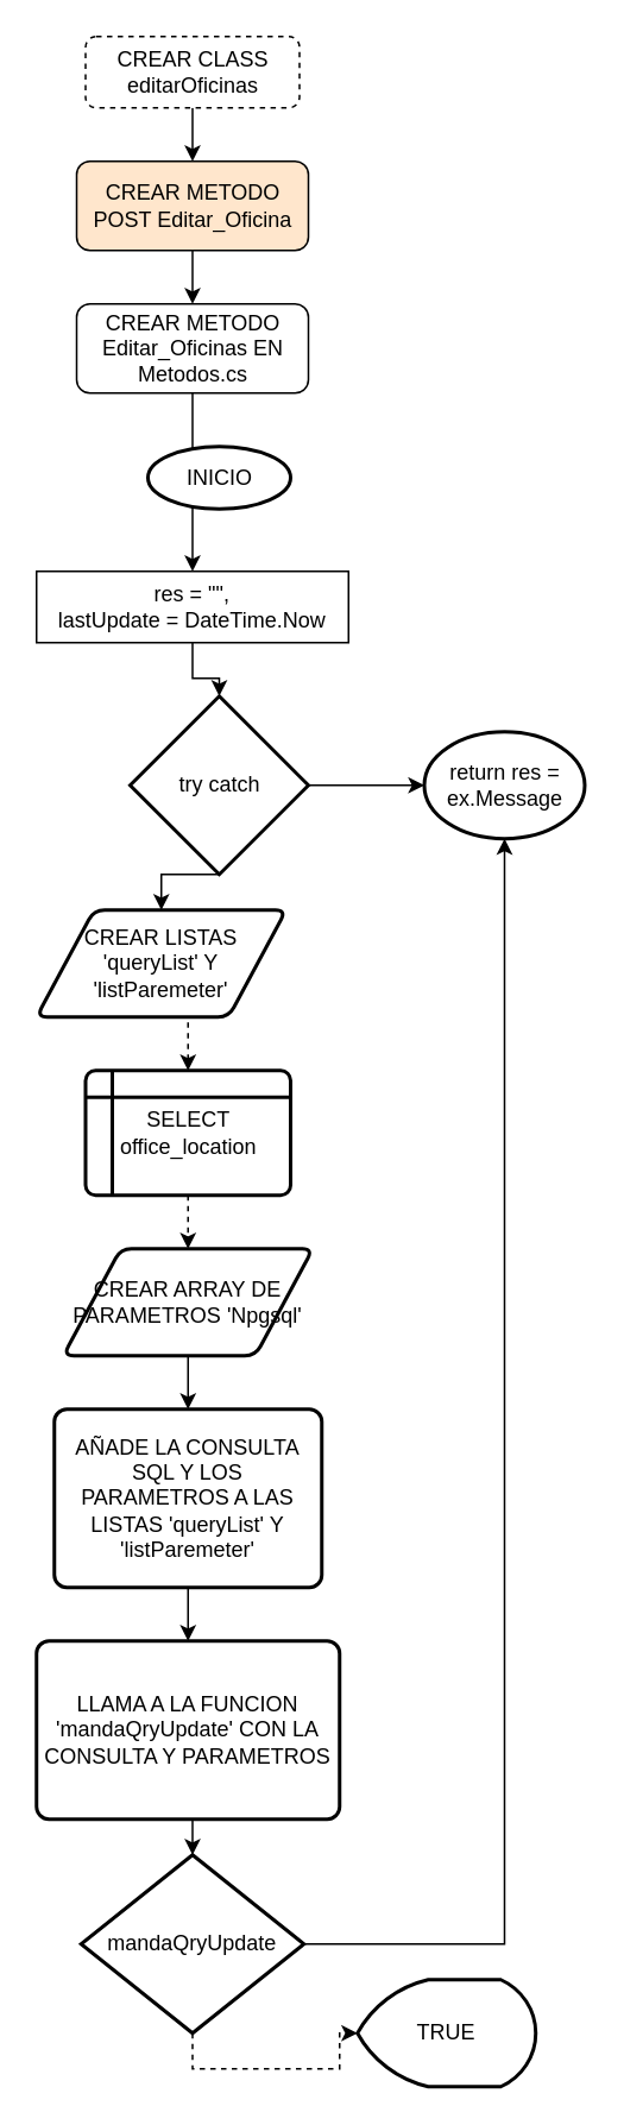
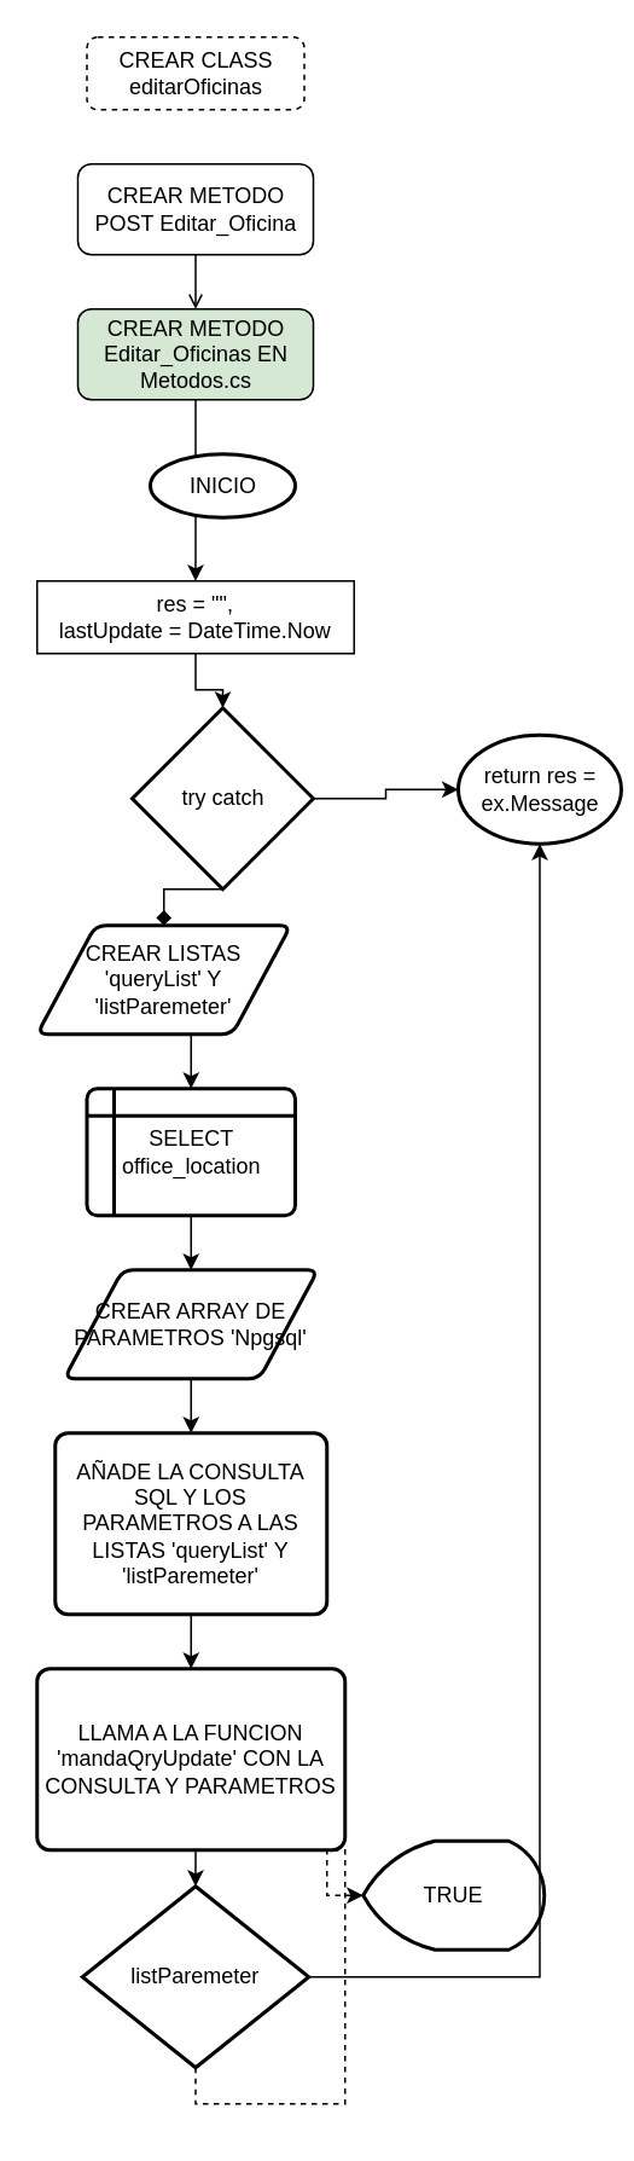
- <mxCell id="2" style="edgeStyle=orthogonalEdgeStyle;rounded=0;orthogonalLoop=1;jettySize=auto;html=1;exitX=0.5;exitY=1;exitDx=0;exitDy=0;entryX=0.5;entryY=0;entryDx=0;entryDy=0;" edge="1" parent="1" source="3" target="5"><mxGeometry relative="1" as="geometry" /></mxCell>
- <mxCell id="5" value="CREAR METODO POST Editar_Oficina" style="rounded=1;whiteSpace=wrap;html=1;fillColor=#ffe6cc;" vertex="1" parent="1"><mxGeometry x="42.5" y="90" width="130" height="50" as="geometry" /></mxCell>
+ <mxCell id="5" value="CREAR METODO POST Editar_Oficina" style="rounded=1;whiteSpace=wrap;html=1;" vertex="1" parent="1"><mxGeometry x="42.5" y="90" width="130" height="50" as="geometry" /></mxCell>
- <mxCell id="4" style="edgeStyle=orthogonalEdgeStyle;rounded=0;orthogonalLoop=1;jettySize=auto;html=1;exitX=0.5;exitY=1;exitDx=0;exitDy=0;entryX=0.5;entryY=0;entryDx=0;entryDy=0;" edge="1" parent="1" source="5" target="7"><mxGeometry relative="1" as="geometry" /></mxCell>
+ <mxCell id="4" style="edgeStyle=orthogonalEdgeStyle;rounded=0;orthogonalLoop=1;jettySize=auto;html=1;exitX=0.5;exitY=1;exitDx=0;exitDy=0;entryX=0.5;entryY=0;entryDx=0;entryDy=0;endArrow=open;" edge="1" parent="1" source="5" target="7"><mxGeometry relative="1" as="geometry" /></mxCell>
- <mxCell id="7" value="CREAR METODO Editar_Oficinas EN Metodos.cs" style="rounded=1;whiteSpace=wrap;html=1;" vertex="1" parent="1"><mxGeometry x="42.5" y="170" width="130" height="50" as="geometry" /></mxCell>
+ <mxCell id="7" value="CREAR METODO Editar_Oficinas EN Metodos.cs" style="rounded=1;whiteSpace=wrap;html=1;fillColor=#d5e8d4;" vertex="1" parent="1"><mxGeometry x="42.5" y="170" width="130" height="50" as="geometry" /></mxCell>
- <mxCell id="13" value="return res = ex.Message" style="strokeWidth=2;html=1;shape=mxgraph.flowchart.start_1;whiteSpace=wrap;" vertex="1" parent="1"><mxGeometry x="237.5" y="410" width="90" height="60" as="geometry" /></mxCell>
+ <mxCell id="13" value="return res = ex.Message" style="strokeWidth=2;html=1;shape=mxgraph.flowchart.start_1;whiteSpace=wrap;" vertex="1" parent="1"><mxGeometry x="252.5" y="405" width="90" height="60" as="geometry" /></mxCell>
- <mxCell id="11" style="edgeStyle=orthogonalEdgeStyle;rounded=0;orthogonalLoop=1;jettySize=auto;html=1;exitX=0.5;exitY=1;exitDx=0;exitDy=0;exitPerimeter=0;entryX=0.5;entryY=0;entryDx=0;entryDy=0;" edge="1" parent="1" source="12" target="16"><mxGeometry relative="1" as="geometry" /></mxCell>
+ <mxCell id="11" style="edgeStyle=orthogonalEdgeStyle;rounded=0;orthogonalLoop=1;jettySize=auto;html=1;exitX=0.5;exitY=1;exitDx=0;exitDy=0;exitPerimeter=0;entryX=0.5;entryY=0;entryDx=0;entryDy=0;endArrow=diamond;" edge="1" parent="1" source="12" target="16"><mxGeometry relative="1" as="geometry" /></mxCell>
- <mxCell id="15" style="edgeStyle=orthogonalEdgeStyle;rounded=0;orthogonalLoop=1;jettySize=auto;html=1;exitX=0.5;exitY=1;exitDx=0;exitDy=0;entryX=0.5;entryY=0;entryDx=0;entryDy=0;dashed=1;" edge="1" parent="1" source="16" target="18"><mxGeometry relative="1" as="geometry" /></mxCell>
+ <mxCell id="15" style="edgeStyle=orthogonalEdgeStyle;rounded=0;orthogonalLoop=1;jettySize=auto;html=1;exitX=0.5;exitY=1;exitDx=0;exitDy=0;entryX=0.5;entryY=0;entryDx=0;entryDy=0;" edge="1" parent="1" source="16" target="18"><mxGeometry relative="1" as="geometry" /></mxCell>
- <mxCell id="17" style="edgeStyle=orthogonalEdgeStyle;rounded=0;orthogonalLoop=1;jettySize=auto;html=1;exitX=0.5;exitY=1;exitDx=0;exitDy=0;entryX=0.5;entryY=0;entryDx=0;entryDy=0;dashed=1;" edge="1" parent="1" source="18" target="20"><mxGeometry relative="1" as="geometry" /></mxCell>
+ <mxCell id="17" style="edgeStyle=orthogonalEdgeStyle;rounded=0;orthogonalLoop=1;jettySize=auto;html=1;exitX=0.5;exitY=1;exitDx=0;exitDy=0;entryX=0.5;entryY=0;entryDx=0;entryDy=0;" edge="1" parent="1" source="18" target="20"><mxGeometry relative="1" as="geometry" /></mxCell>
- <mxCell id="24" value="mandaQryUpdate" style="strokeWidth=2;html=1;shape=mxgraph.flowchart.decision;whiteSpace=wrap;" vertex="1" parent="1"><mxGeometry x="45" y="1040" width="125" height="100" as="geometry" /></mxCell>
+ <mxCell id="24" value="listParemeter" style="strokeWidth=2;html=1;shape=mxgraph.flowchart.decision;whiteSpace=wrap;" vertex="1" parent="1"><mxGeometry x="45" y="1040" width="125" height="100" as="geometry" /></mxCell>
- <mxCell id="25" value="TRUE" style="strokeWidth=2;html=1;shape=mxgraph.flowchart.display;whiteSpace=wrap;" vertex="1" parent="1"><mxGeometry x="200" y="1110" width="100" height="60" as="geometry" /></mxCell>
+ <mxCell id="25" value="TRUE" style="strokeWidth=2;html=1;shape=mxgraph.flowchart.display;whiteSpace=wrap;" vertex="1" parent="1"><mxGeometry x="200" y="1015" width="100" height="60" as="geometry" /></mxCell>
